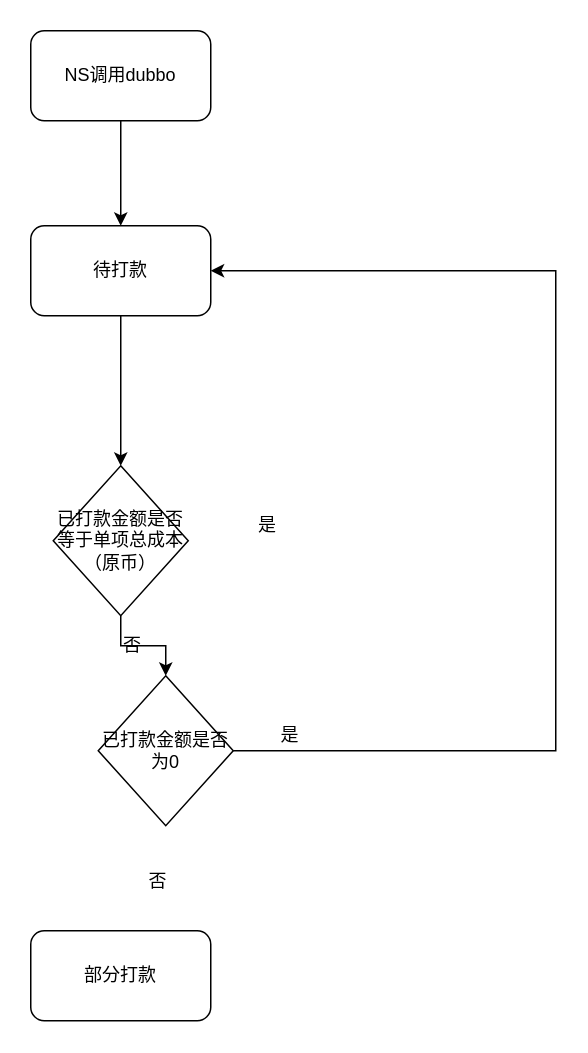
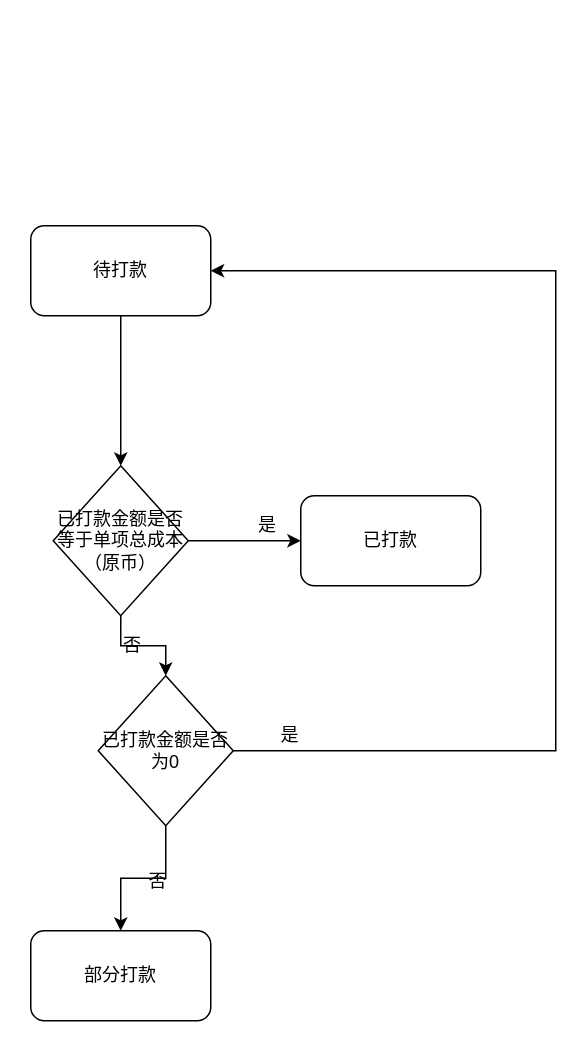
- <mxCell id="3" value="NS调用dubbo" style="rounded=1;whiteSpace=wrap;html=1;" parent="1" vertex="1"><mxGeometry x="20" y="20" width="120" height="60" as="geometry" /></mxCell>
- <mxCell id="2" value="" style="edgeStyle=orthogonalEdgeStyle;rounded=0;orthogonalLoop=1;jettySize=auto;html=1;" parent="1" source="3" target="5" edge="1"><mxGeometry relative="1" as="geometry" /></mxCell>
+ <mxCell id="6" style="edgeStyle=orthogonalEdgeStyle;rounded=0;orthogonalLoop=1;jettySize=auto;html=1;exitX=1;exitY=0.5;exitDx=0;exitDy=0;entryX=0;entryY=0.5;entryDx=0;entryDy=0;" parent="1" source="8" target="12" edge="1"><mxGeometry relative="1" as="geometry" /></mxCell>
+ <mxCell id="12" value="已打款&lt;br&gt;" style="rounded=1;whiteSpace=wrap;html=1;" parent="1" vertex="1"><mxGeometry x="200" y="330" width="120" height="60" as="geometry" /></mxCell>
+ <mxCell id="9" style="edgeStyle=orthogonalEdgeStyle;rounded=0;orthogonalLoop=1;jettySize=auto;html=1;exitX=0.5;exitY=1;exitDx=0;exitDy=0;entryX=0.5;entryY=0;entryDx=0;entryDy=0;" edge="1" parent="1" source="11" target="13"><mxGeometry relative="1" as="geometry" /></mxCell>
